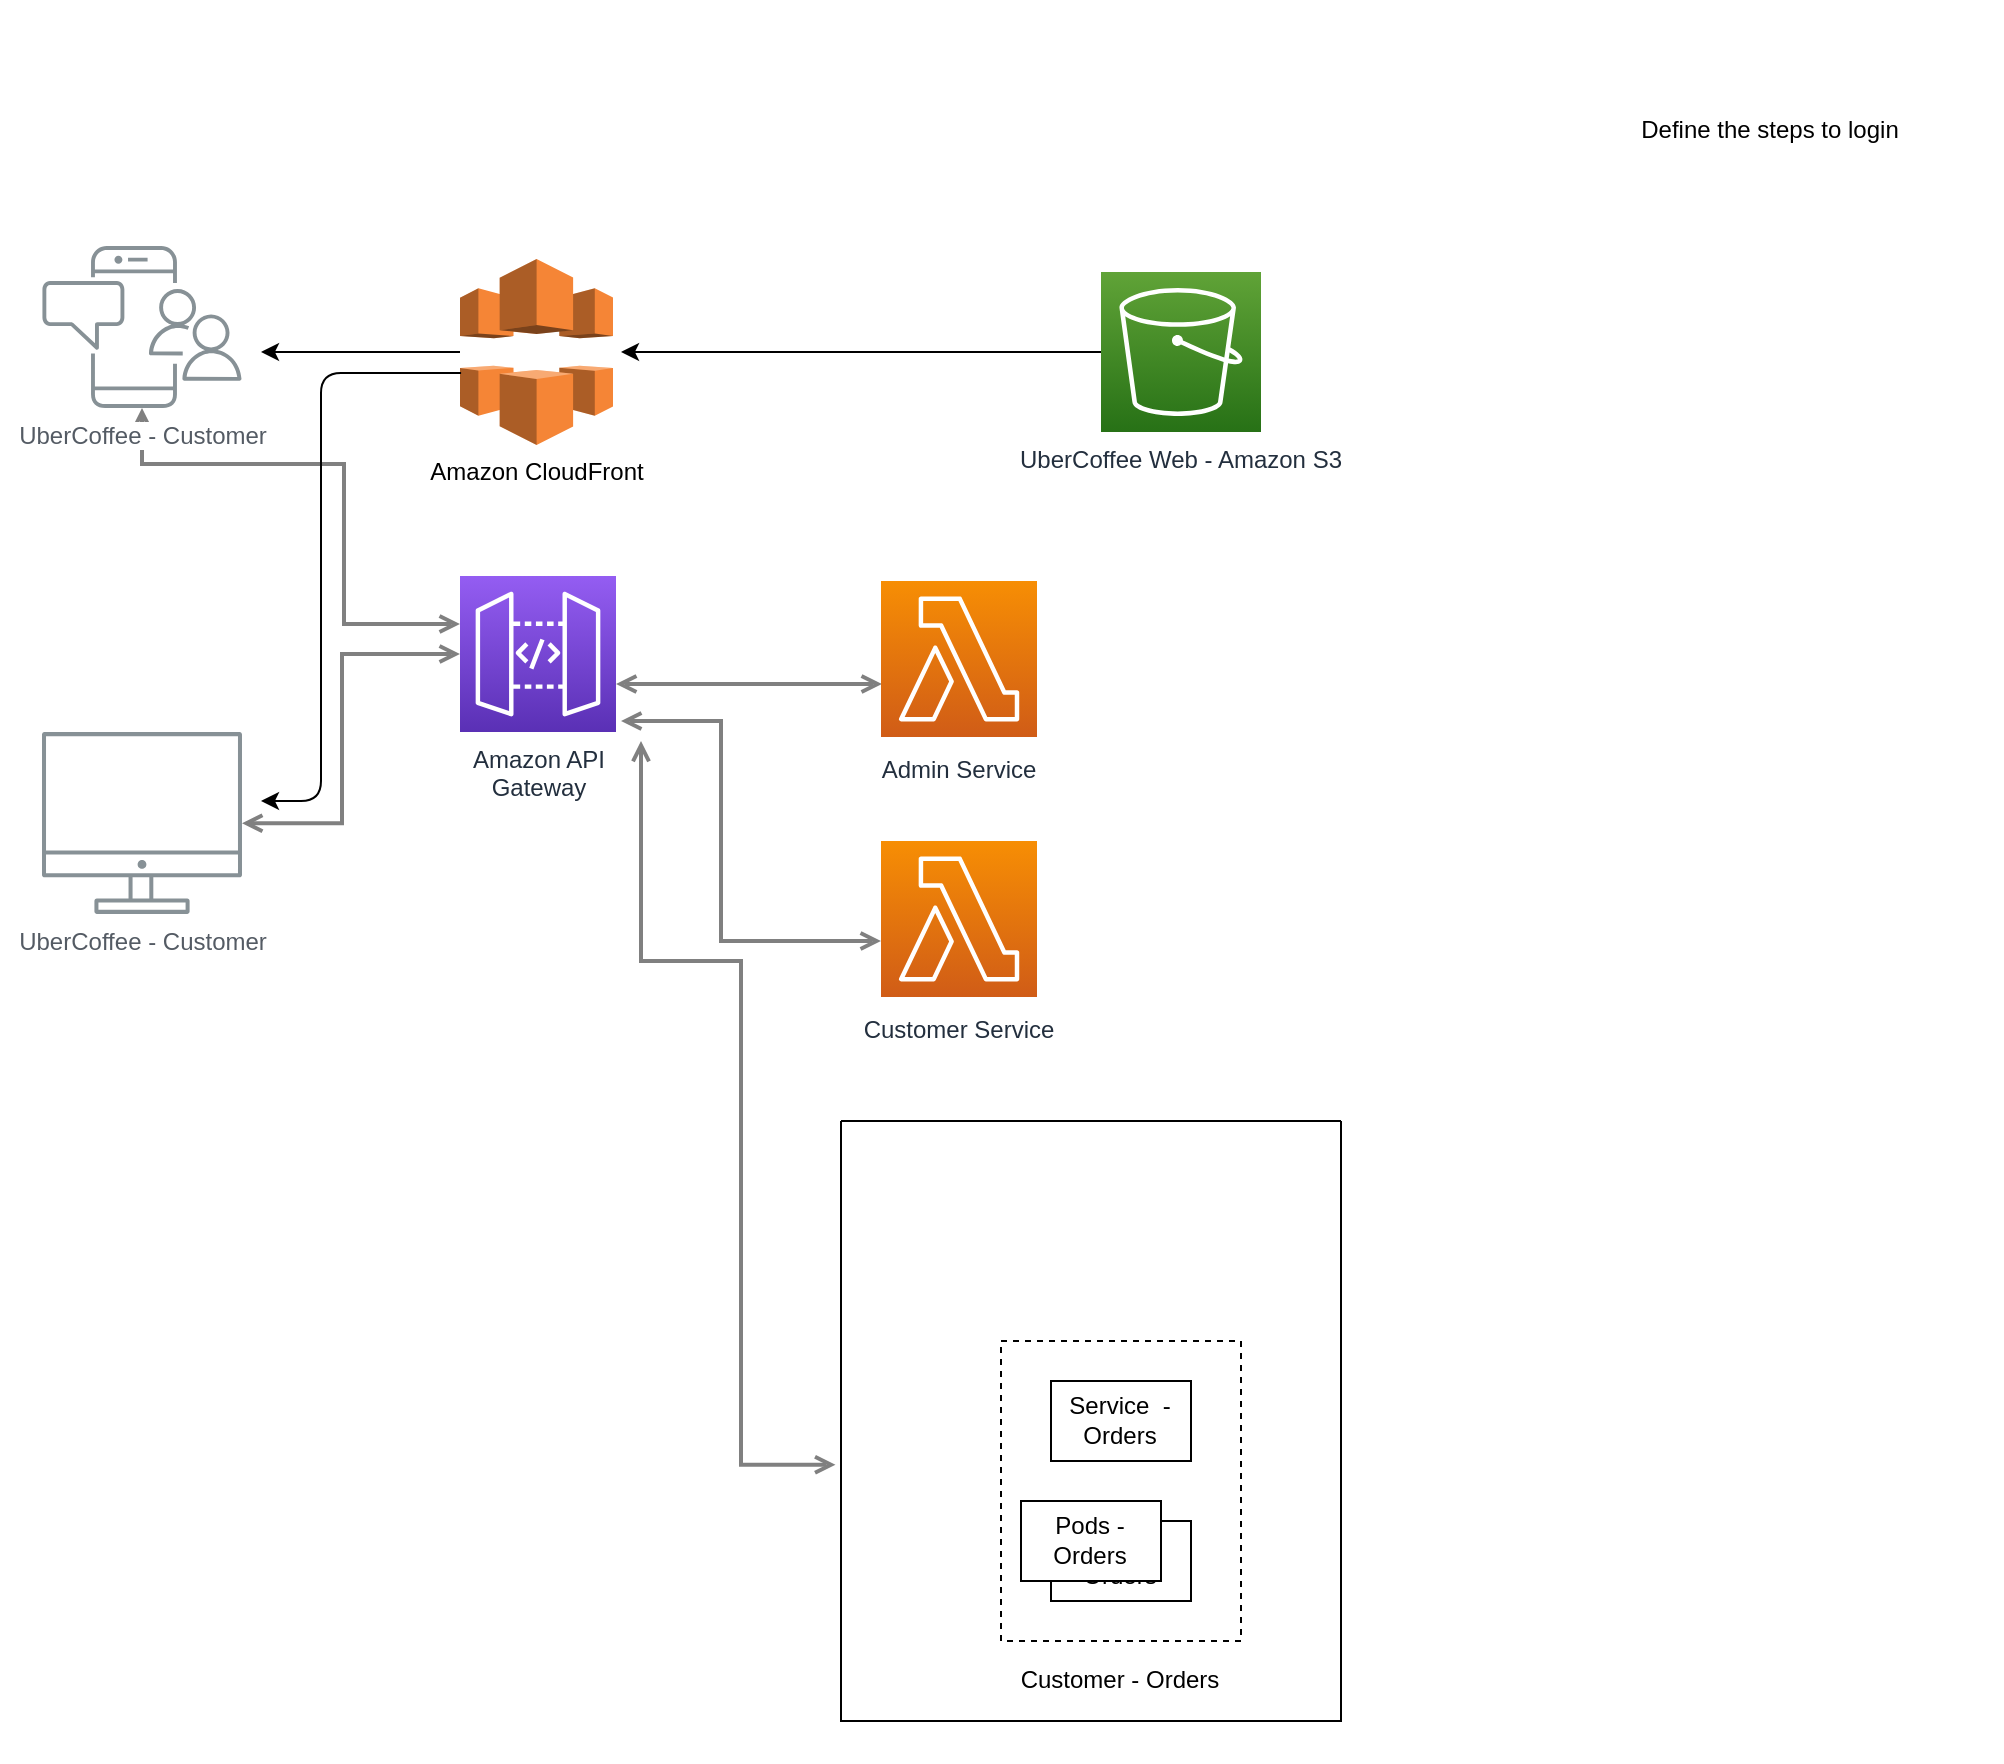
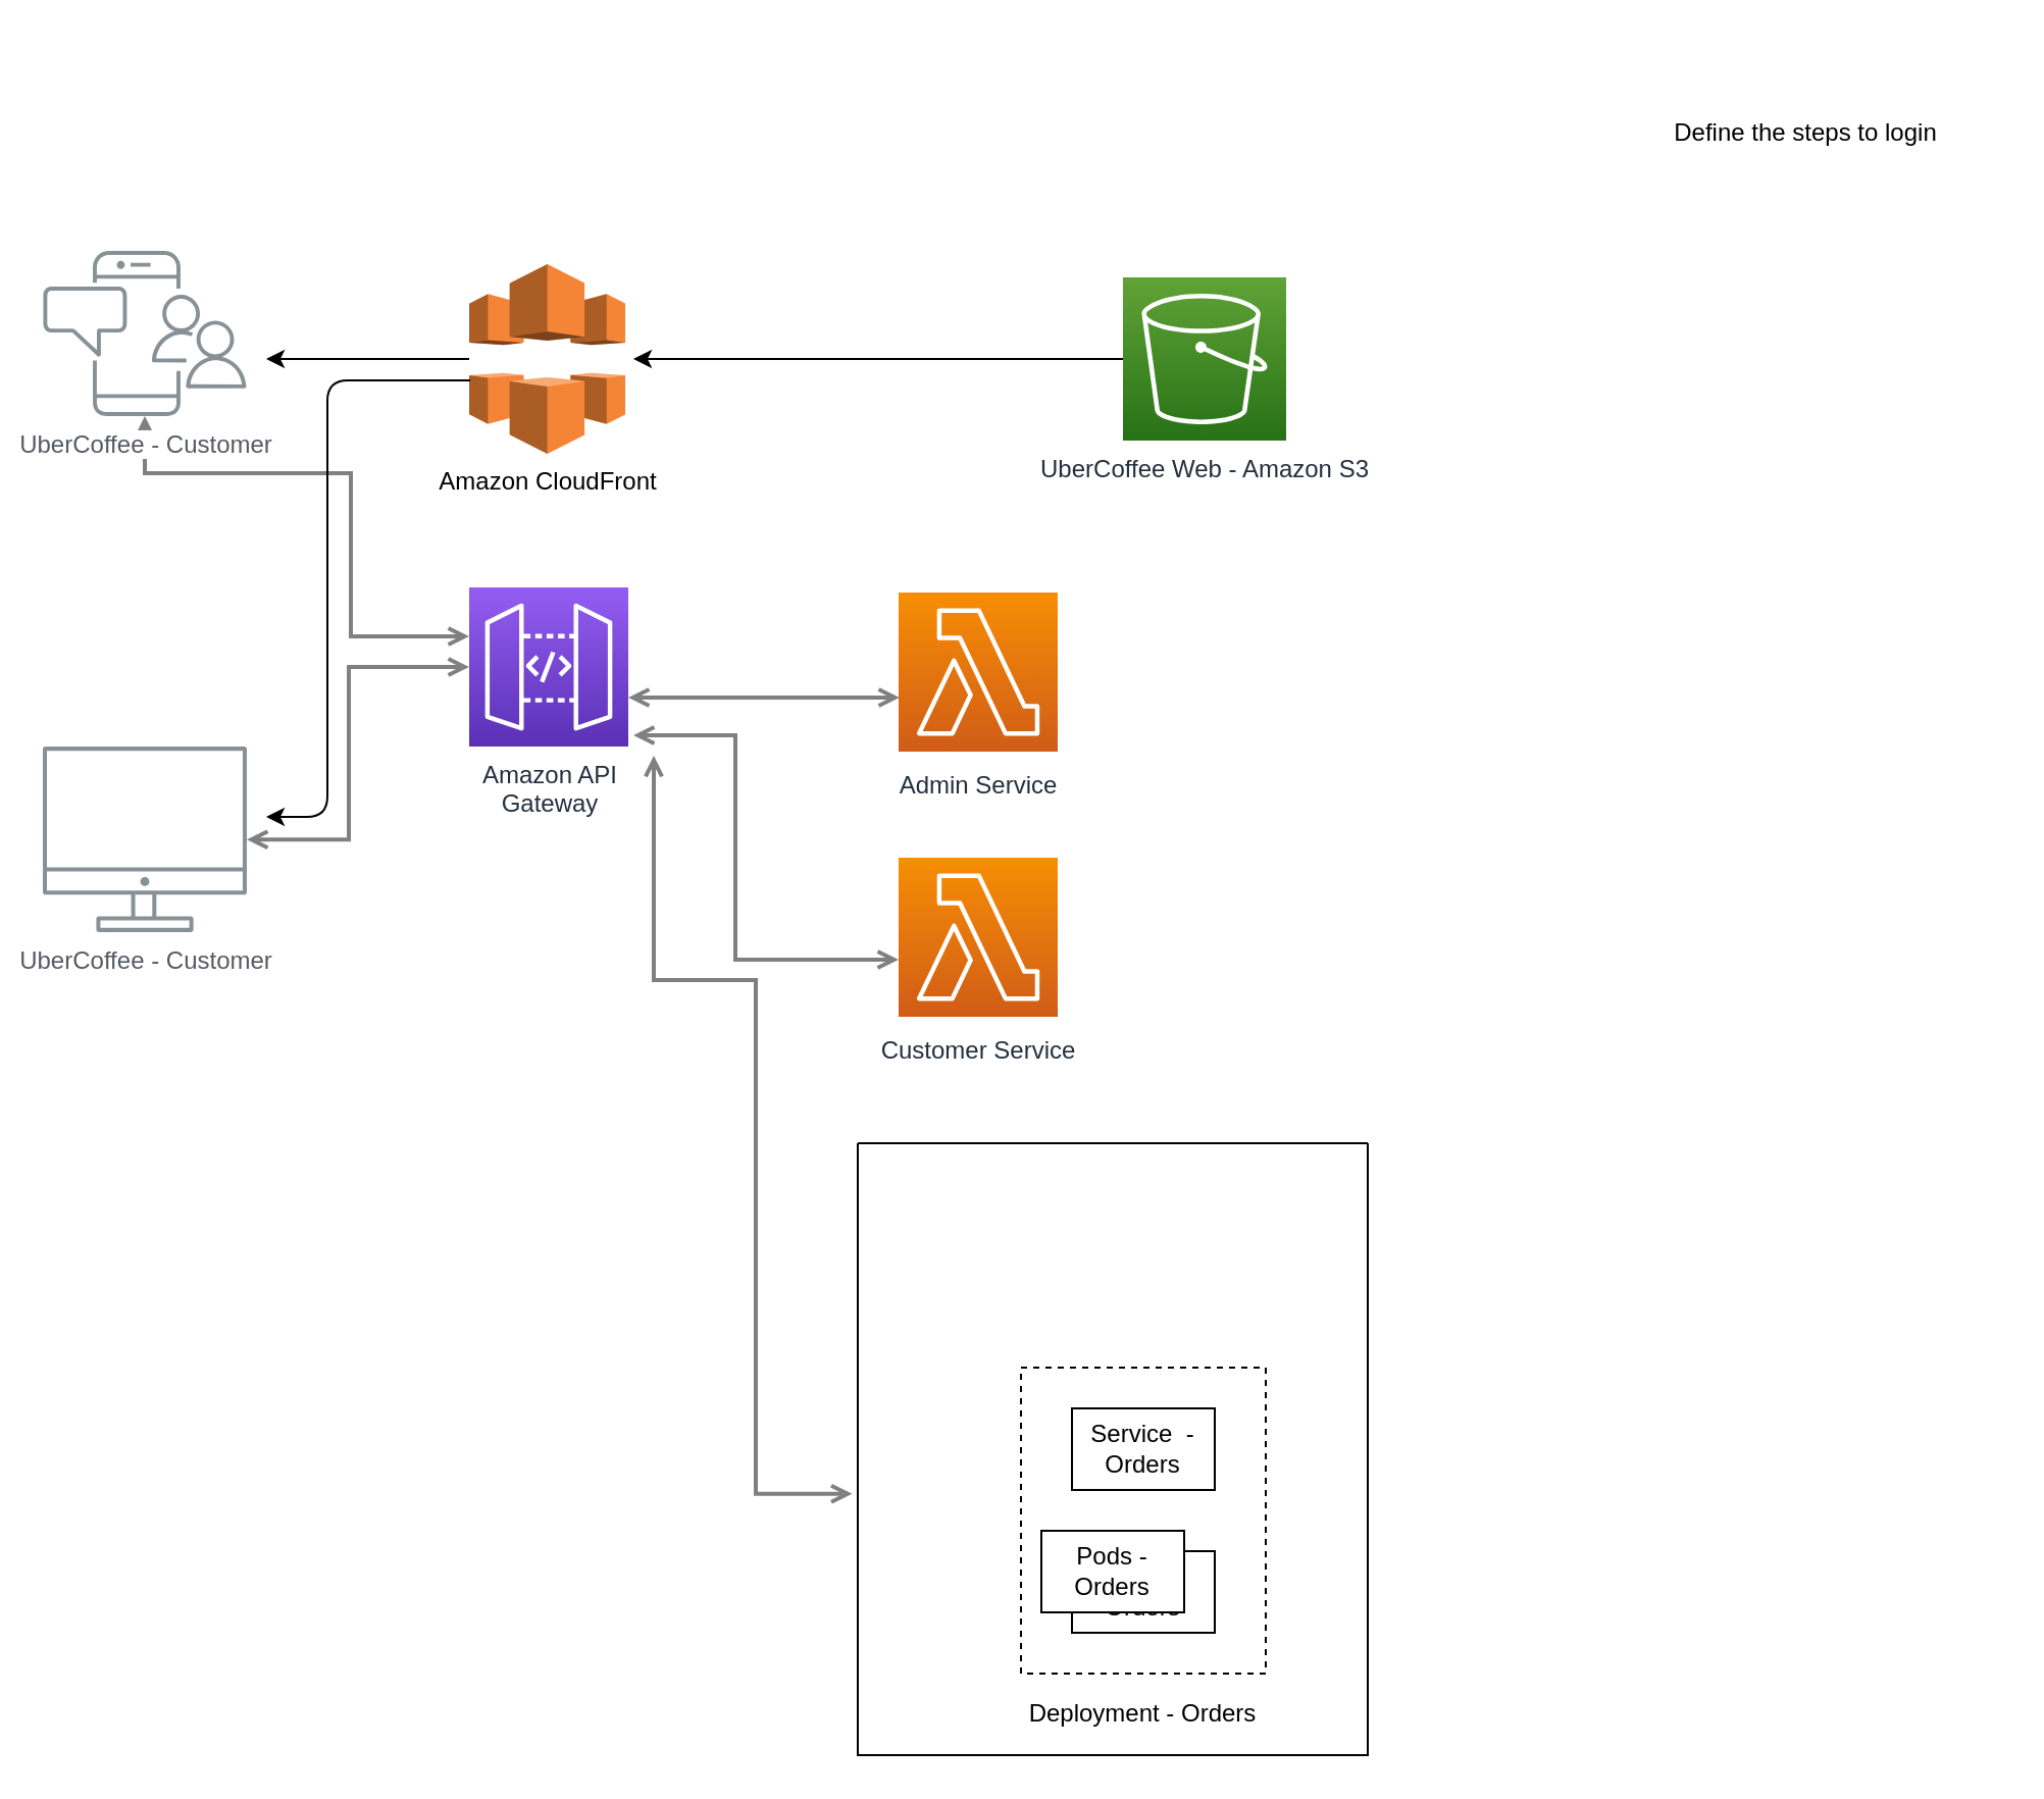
- <mxCell id="18" value="Customer - Orders" style="text;html=1;strokeColor=none;fillColor=none;align=center;verticalAlign=middle;whiteSpace=wrap;rounded=0;dashed=1;" vertex="1" parent="16"><mxGeometry x="70" y="270" width="140" height="20" as="geometry" /></mxCell>
+ <mxCell id="18" value="Deployment - Orders" style="text;html=1;strokeColor=none;fillColor=none;align=center;verticalAlign=middle;whiteSpace=wrap;rounded=0;dashed=1;" vertex="1" parent="16"><mxGeometry x="70" y="270" width="140" height="20" as="geometry" /></mxCell>
